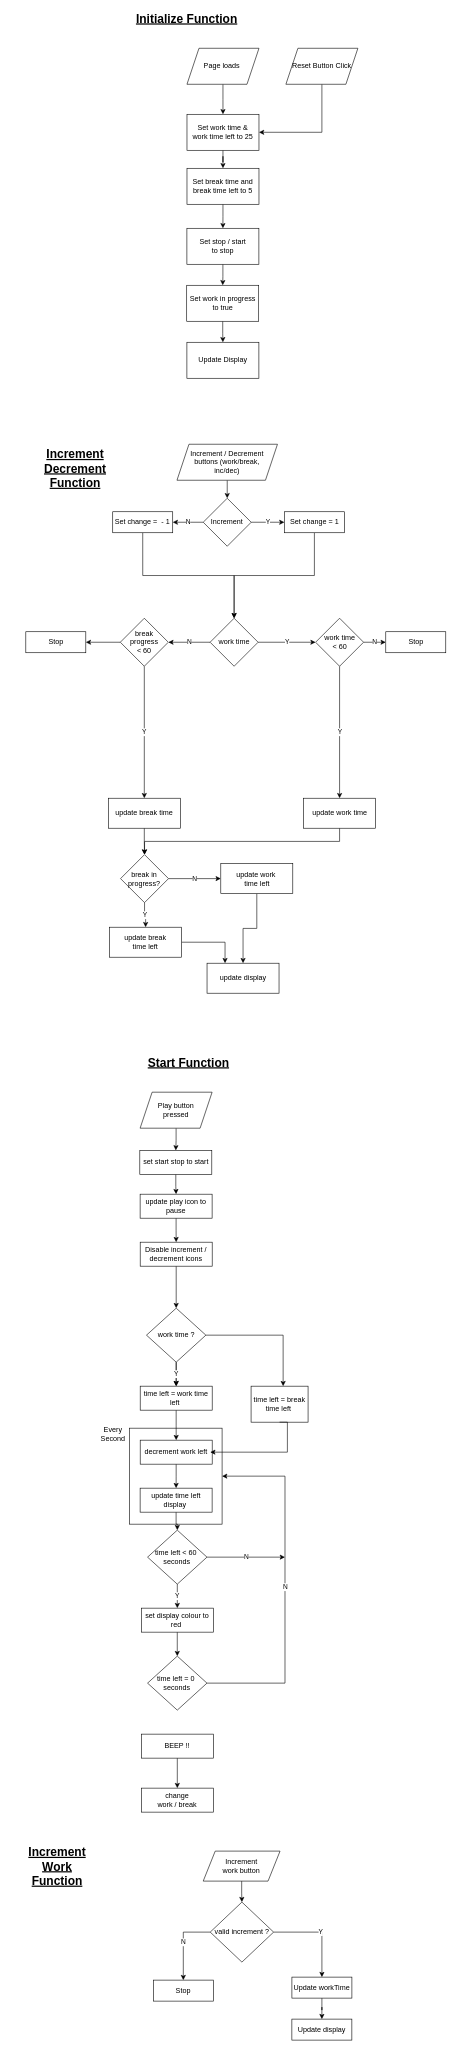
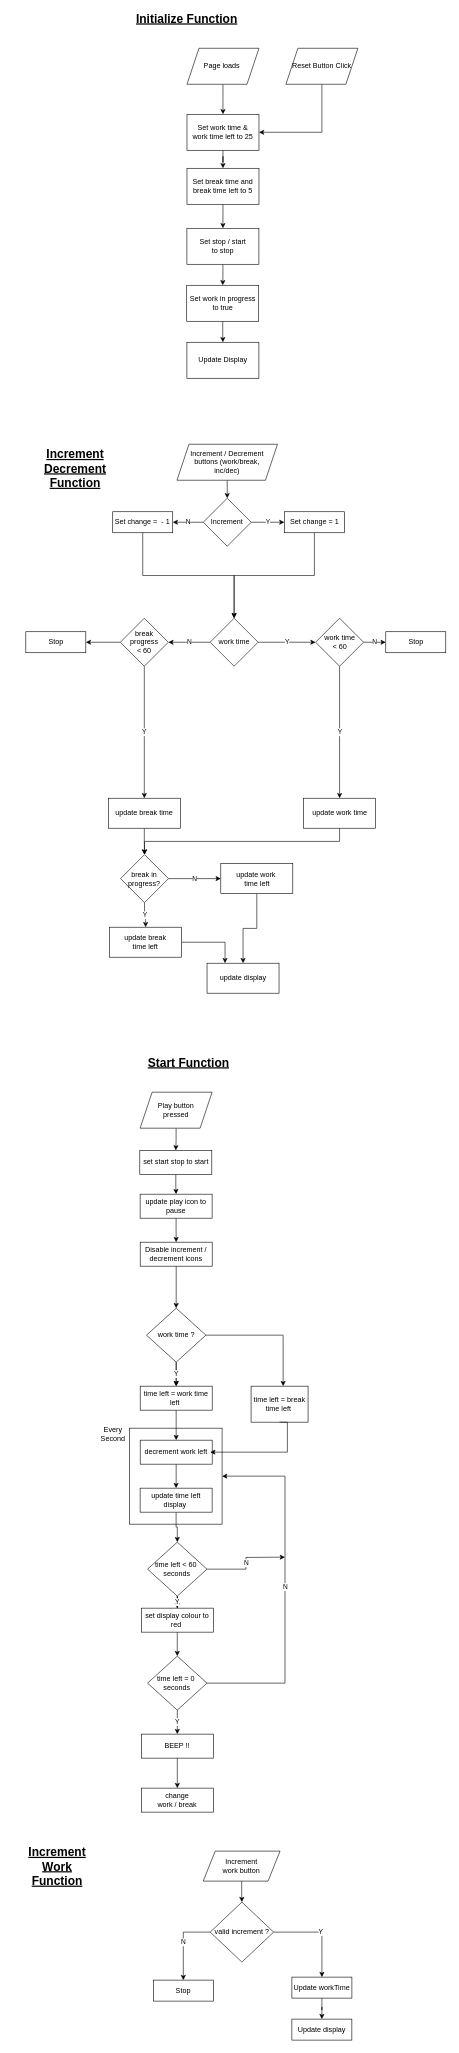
- <mxCell id="71" value="time left &amp;lt; 60&amp;nbsp;&lt;br&gt;seconds" style="rhombus;whiteSpace=wrap;html=1;" vertex="1" parent="1"><mxGeometry x="245.45" y="2550" width="99" height="90" as="geometry" /></mxCell>
+ <mxCell id="71" value="time left &amp;lt; 60&amp;nbsp;&lt;br&gt;seconds" style="rhombus;whiteSpace=wrap;html=1;" vertex="1" parent="1"><mxGeometry x="245.45" y="2570" width="99" height="90" as="geometry" /></mxCell>
+ <mxCell id="75" value="Y" style="edgeStyle=orthogonalEdgeStyle;rounded=0;orthogonalLoop=1;jettySize=auto;html=1;entryX=0.5;entryY=0;entryDx=0;entryDy=0;" edge="1" parent="1" source="76" target="79"><mxGeometry relative="1" as="geometry" /></mxCell>
